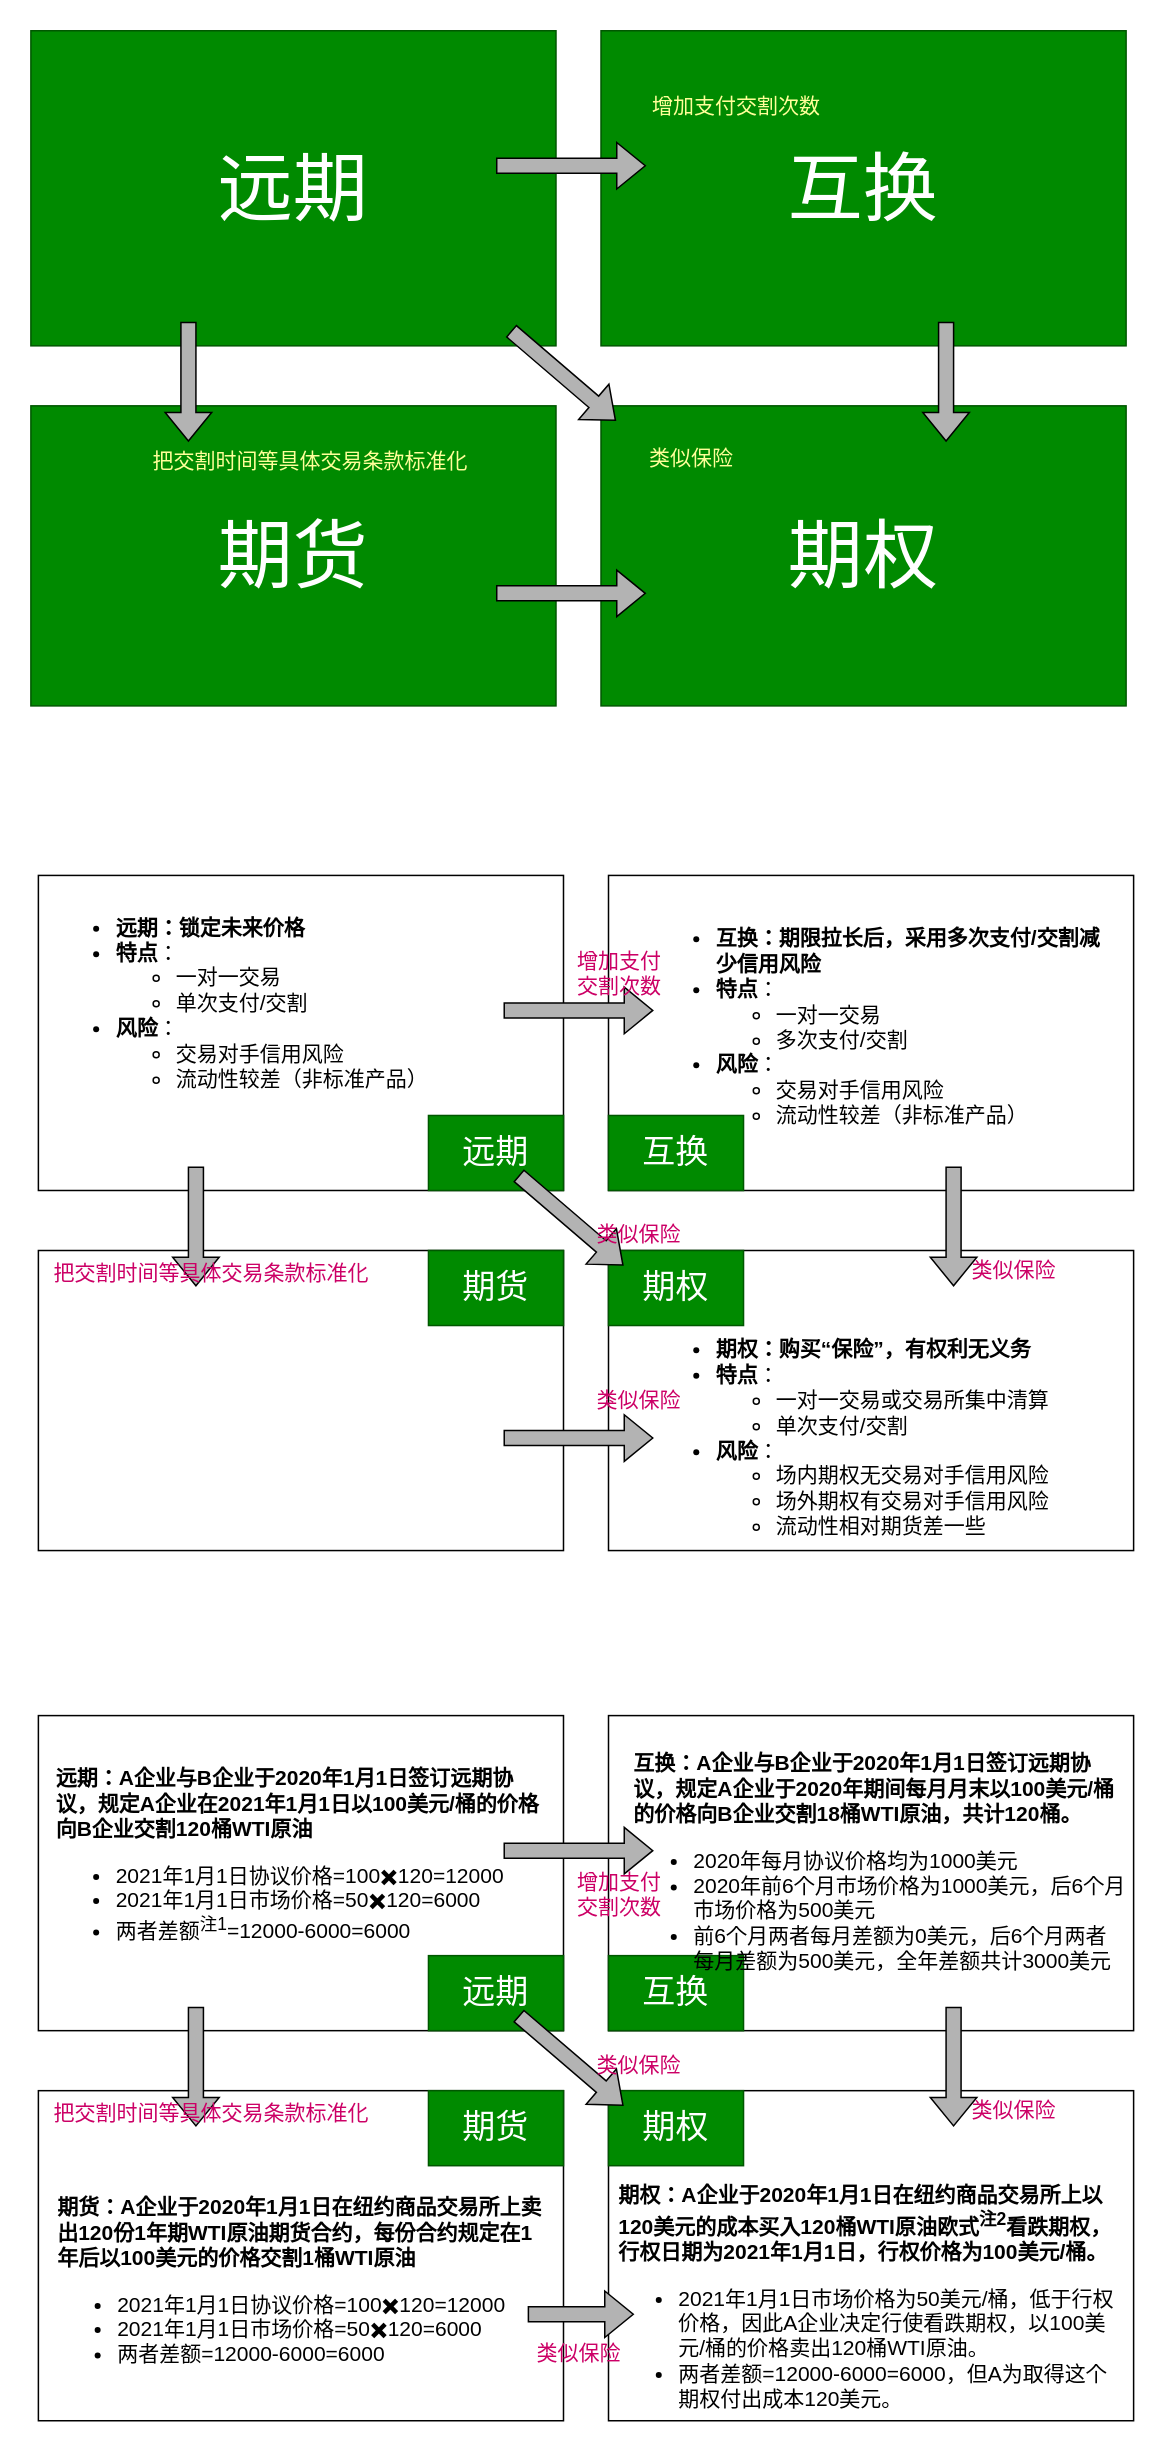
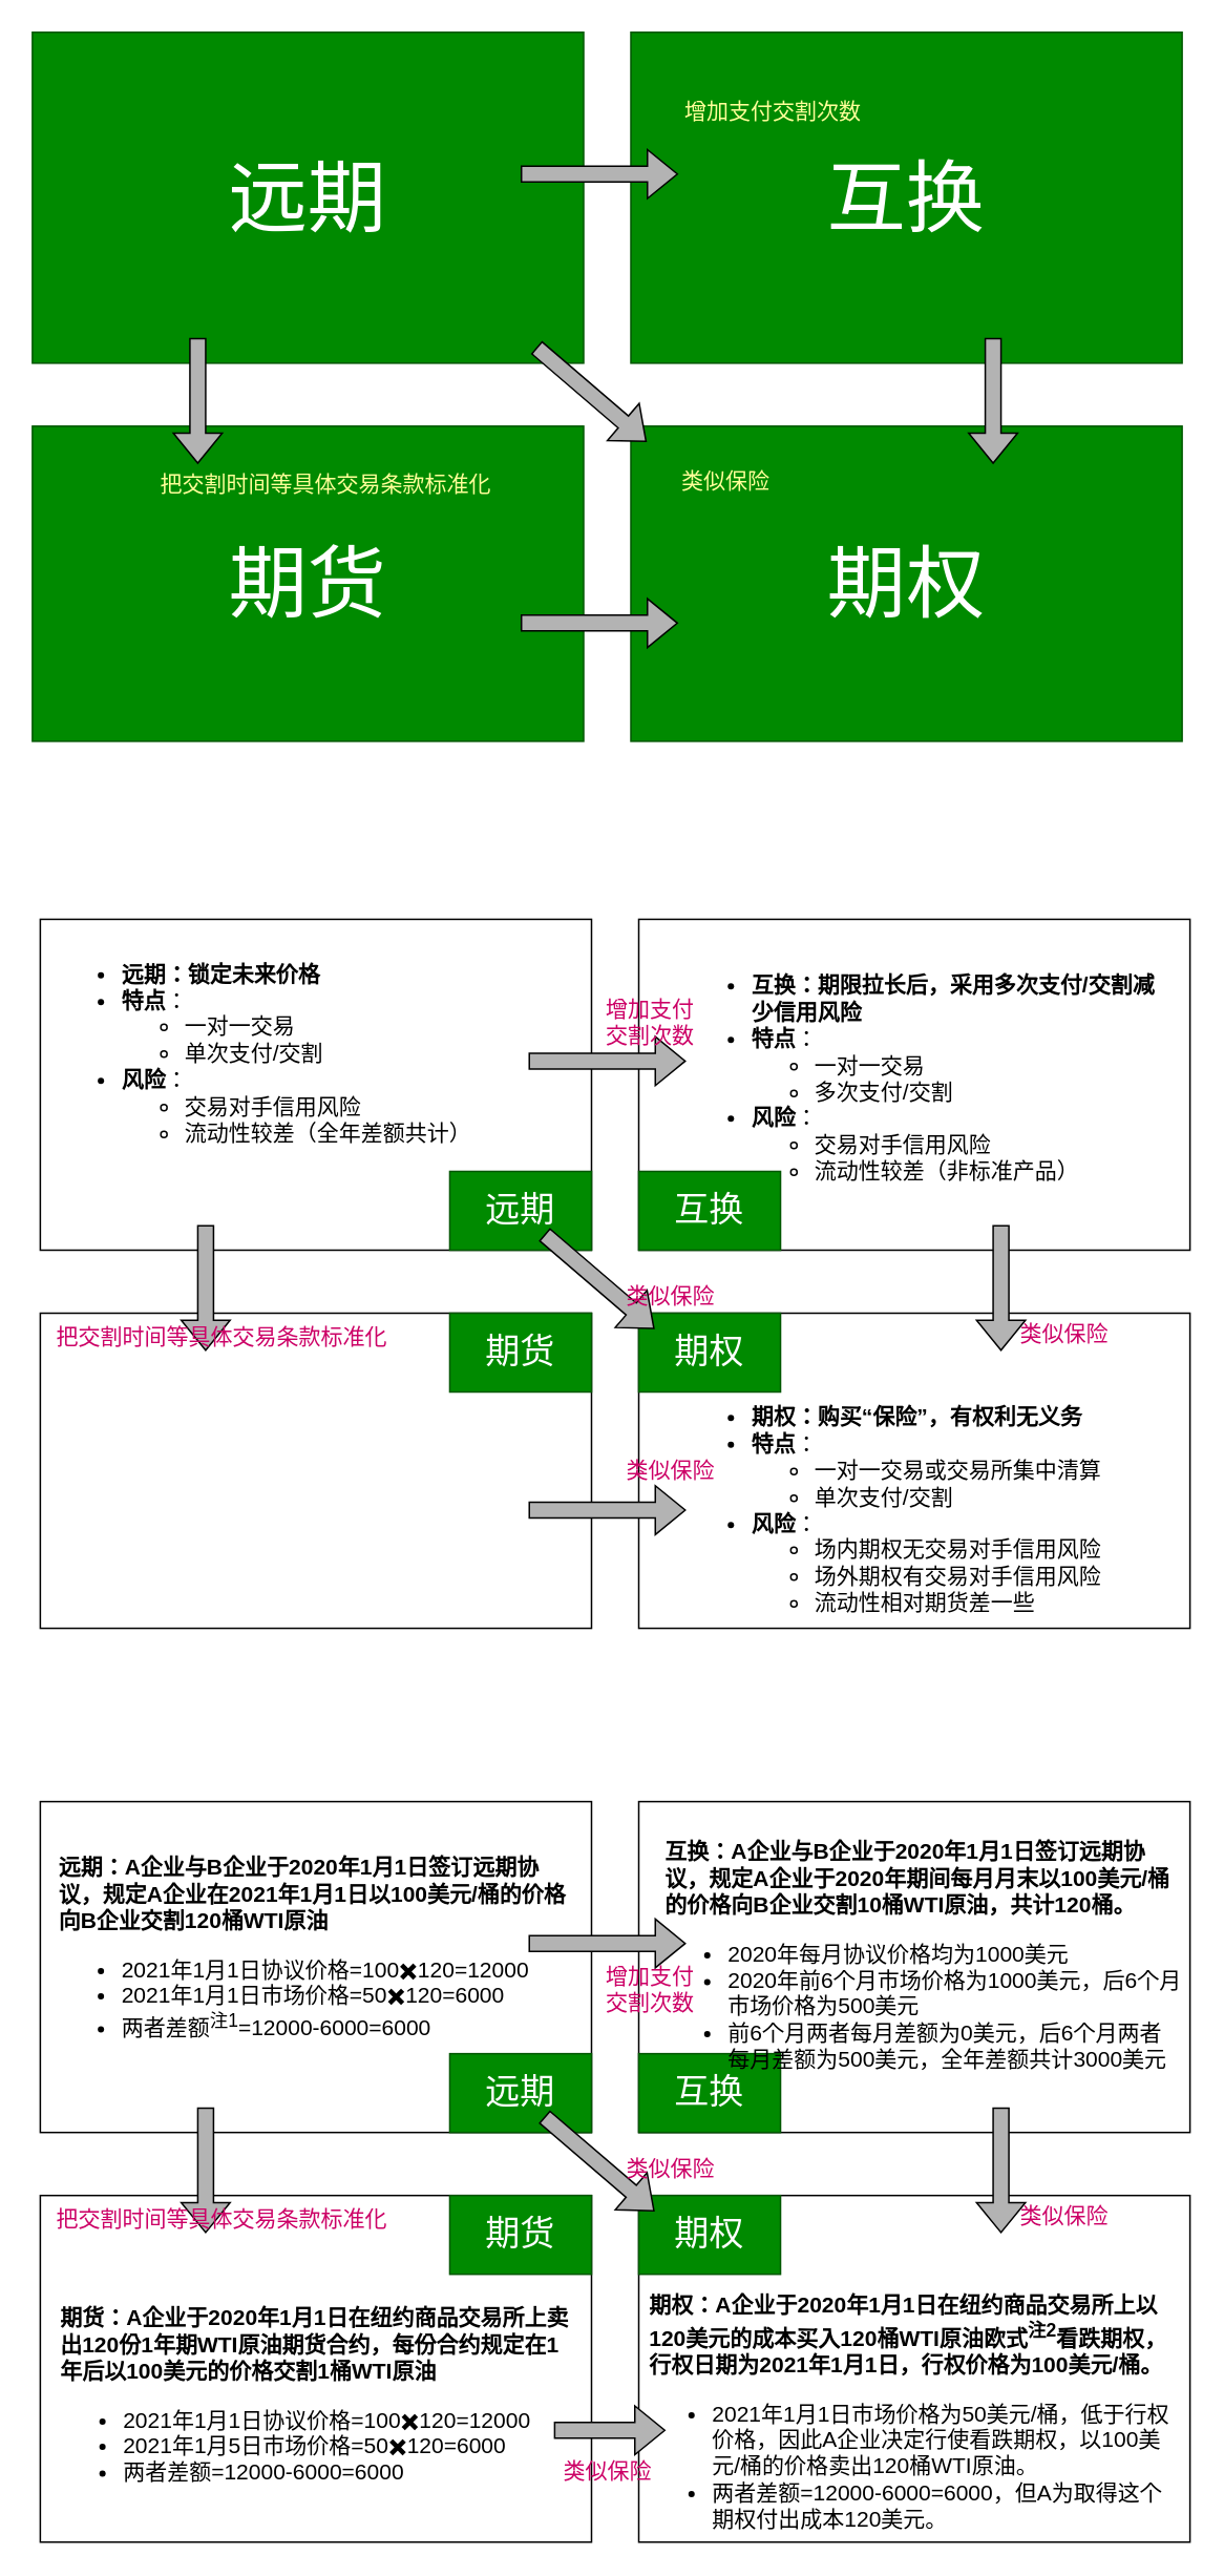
- <mxCell id="4" value="&lt;ul&gt;&lt;li&gt;&lt;b&gt;远期：锁定未来价格&lt;/b&gt;&lt;/li&gt;&lt;li&gt;&lt;b&gt;特点&lt;/b&gt;：&lt;/li&gt;&lt;ul&gt;&lt;li&gt;&lt;span style=&quot;background-color: initial;&quot;&gt;一对一交易&lt;/span&gt;&lt;/li&gt;&lt;li&gt;单次支付/交割&lt;/li&gt;&lt;/ul&gt;&lt;li&gt;&lt;b&gt;风险&lt;/b&gt;：&lt;/li&gt;&lt;ul&gt;&lt;li&gt;交易对手信用风险&lt;/li&gt;&lt;li&gt;流动性较差（非标准产品）&lt;/li&gt;&lt;/ul&gt;&lt;/ul&gt;&lt;blockquote style=&quot;margin: 0 0 0 40px; border: none; padding: 0px;&quot;&gt;&lt;/blockquote&gt;" style="text;strokeColor=none;fillColor=none;align=left;verticalAlign=middle;whiteSpace=wrap;rounded=0;fontSize=14;labelBackgroundColor=none;labelBorderColor=none;html=1;" parent="1" vertex="1"><mxGeometry x="35" y="593" width="260" height="150" as="geometry" /></mxCell>
+ <mxCell id="4" value="&lt;ul&gt;&lt;li&gt;&lt;b&gt;远期：锁定未来价格&lt;/b&gt;&lt;/li&gt;&lt;li&gt;&lt;b&gt;特点&lt;/b&gt;：&lt;/li&gt;&lt;ul&gt;&lt;li&gt;&lt;span style=&quot;background-color: initial;&quot;&gt;一对一交易&lt;/span&gt;&lt;/li&gt;&lt;li&gt;单次支付/交割&lt;/li&gt;&lt;/ul&gt;&lt;li&gt;&lt;b&gt;风险&lt;/b&gt;：&lt;/li&gt;&lt;ul&gt;&lt;li&gt;交易对手信用风险&lt;/li&gt;&lt;li&gt;流动性较差（全年差额共计）&lt;/li&gt;&lt;/ul&gt;&lt;/ul&gt;&lt;blockquote style=&quot;margin: 0 0 0 40px; border: none; padding: 0px;&quot;&gt;&lt;/blockquote&gt;" style="text;strokeColor=none;fillColor=none;align=left;verticalAlign=middle;whiteSpace=wrap;rounded=0;fontSize=14;labelBackgroundColor=none;labelBorderColor=none;html=1;" parent="1" vertex="1"><mxGeometry x="35" y="593" width="260" height="150" as="geometry" /></mxCell>
- <mxCell id="31" value="&lt;b style=&quot;background-color: initial;&quot;&gt;互换：A企业与B企业于2020年1月1日签订远期协议，规定A企业于2020年期间每月月末以100美元/桶的价格向B企业交割18桶WTI原油，共计120桶。&lt;/b&gt;&lt;br&gt;&lt;ul&gt;&lt;li&gt;&lt;span style=&quot;background-color: initial;&quot;&gt;2020年每月协议价格均为1000美元&lt;/span&gt;&lt;br&gt;&lt;/li&gt;&lt;li&gt;&lt;span style=&quot;background-color: initial;&quot;&gt;2020年前6个月市场价格为1000美元，后6个月市场价格为500美元&lt;/span&gt;&lt;br&gt;&lt;/li&gt;&lt;li&gt;&lt;span style=&quot;background-color: initial;&quot;&gt;前6个月两者每月差额为0美元，后6个月两者每月差额为500美元，全年差额共计3000美元&lt;/span&gt;&lt;br&gt;&lt;/li&gt;&lt;/ul&gt;&lt;blockquote style=&quot;margin: 0 0 0 40px; border: none; padding: 0px;&quot;&gt;&lt;/blockquote&gt;" style="text;strokeColor=none;fillColor=none;align=left;verticalAlign=middle;whiteSpace=wrap;rounded=0;fontSize=14;labelBackgroundColor=none;labelBorderColor=none;html=1;" parent="1" vertex="1"><mxGeometry x="420" y="1173" width="330" height="150" as="geometry" /></mxCell>
+ <mxCell id="31" value="&lt;b style=&quot;background-color: initial;&quot;&gt;互换：A企业与B企业于2020年1月1日签订远期协议，规定A企业于2020年期间每月月末以100美元/桶的价格向B企业交割10桶WTI原油，共计120桶。&lt;/b&gt;&lt;br&gt;&lt;ul&gt;&lt;li&gt;&lt;span style=&quot;background-color: initial;&quot;&gt;2020年每月协议价格均为1000美元&lt;/span&gt;&lt;br&gt;&lt;/li&gt;&lt;li&gt;&lt;span style=&quot;background-color: initial;&quot;&gt;2020年前6个月市场价格为1000美元，后6个月市场价格为500美元&lt;/span&gt;&lt;br&gt;&lt;/li&gt;&lt;li&gt;&lt;span style=&quot;background-color: initial;&quot;&gt;前6个月两者每月差额为0美元，后6个月两者每月差额为500美元，全年差额共计3000美元&lt;/span&gt;&lt;br&gt;&lt;/li&gt;&lt;/ul&gt;&lt;blockquote style=&quot;margin: 0 0 0 40px; border: none; padding: 0px;&quot;&gt;&lt;/blockquote&gt;" style="text;strokeColor=none;fillColor=none;align=left;verticalAlign=middle;whiteSpace=wrap;rounded=0;fontSize=14;labelBackgroundColor=none;labelBorderColor=none;html=1;" parent="1" vertex="1"><mxGeometry x="420" y="1173" width="330" height="150" as="geometry" /></mxCell>
- <mxCell id="28" value="&lt;b style=&quot;background-color: initial;&quot;&gt;期货：A企业于2020年1月1日在纽约商品交易所上卖出120份1年期WTI原油期货合约，每份合约规定在1年后以100美元的价格交割1桶WTI原油&lt;/b&gt;&lt;br&gt;&lt;ul&gt;&lt;li&gt;&lt;span style=&quot;background-color: initial;&quot;&gt;2021年1月1日协议价格=100✖️120=12000&lt;/span&gt;&lt;br&gt;&lt;/li&gt;&lt;li&gt;&lt;span style=&quot;background-color: initial;&quot;&gt;2021年1月1日市场价格=50✖️120=6000&lt;/span&gt;&lt;br&gt;&lt;/li&gt;&lt;li&gt;&lt;span style=&quot;background-color: initial;&quot;&gt;两者差额=12000-6000=6000&lt;/span&gt;&lt;br&gt;&lt;/li&gt;&lt;/ul&gt;&lt;blockquote style=&quot;margin: 0 0 0 40px; border: none; padding: 0px;&quot;&gt;&lt;/blockquote&gt;" style="text;strokeColor=none;fillColor=none;align=left;verticalAlign=middle;whiteSpace=wrap;rounded=0;fontSize=14;labelBackgroundColor=none;labelBorderColor=none;html=1;" parent="1" vertex="1"><mxGeometry x="36.25" y="1452" width="327.5" height="150" as="geometry" /></mxCell>
+ <mxCell id="28" value="&lt;b style=&quot;background-color: initial;&quot;&gt;期货：A企业于2020年1月1日在纽约商品交易所上卖出120份1年期WTI原油期货合约，每份合约规定在1年后以100美元的价格交割1桶WTI原油&lt;/b&gt;&lt;br&gt;&lt;ul&gt;&lt;li&gt;&lt;span style=&quot;background-color: initial;&quot;&gt;2021年1月1日协议价格=100✖️120=12000&lt;/span&gt;&lt;br&gt;&lt;/li&gt;&lt;li&gt;&lt;span style=&quot;background-color: initial;&quot;&gt;2021年1月5日市场价格=50✖️120=6000&lt;/span&gt;&lt;br&gt;&lt;/li&gt;&lt;li&gt;&lt;span style=&quot;background-color: initial;&quot;&gt;两者差额=12000-6000=6000&lt;/span&gt;&lt;br&gt;&lt;/li&gt;&lt;/ul&gt;&lt;blockquote style=&quot;margin: 0 0 0 40px; border: none; padding: 0px;&quot;&gt;&lt;/blockquote&gt;" style="text;strokeColor=none;fillColor=none;align=left;verticalAlign=middle;whiteSpace=wrap;rounded=0;fontSize=14;labelBackgroundColor=none;labelBorderColor=none;html=1;" parent="1" vertex="1"><mxGeometry x="36.25" y="1452" width="327.5" height="150" as="geometry" /></mxCell>
